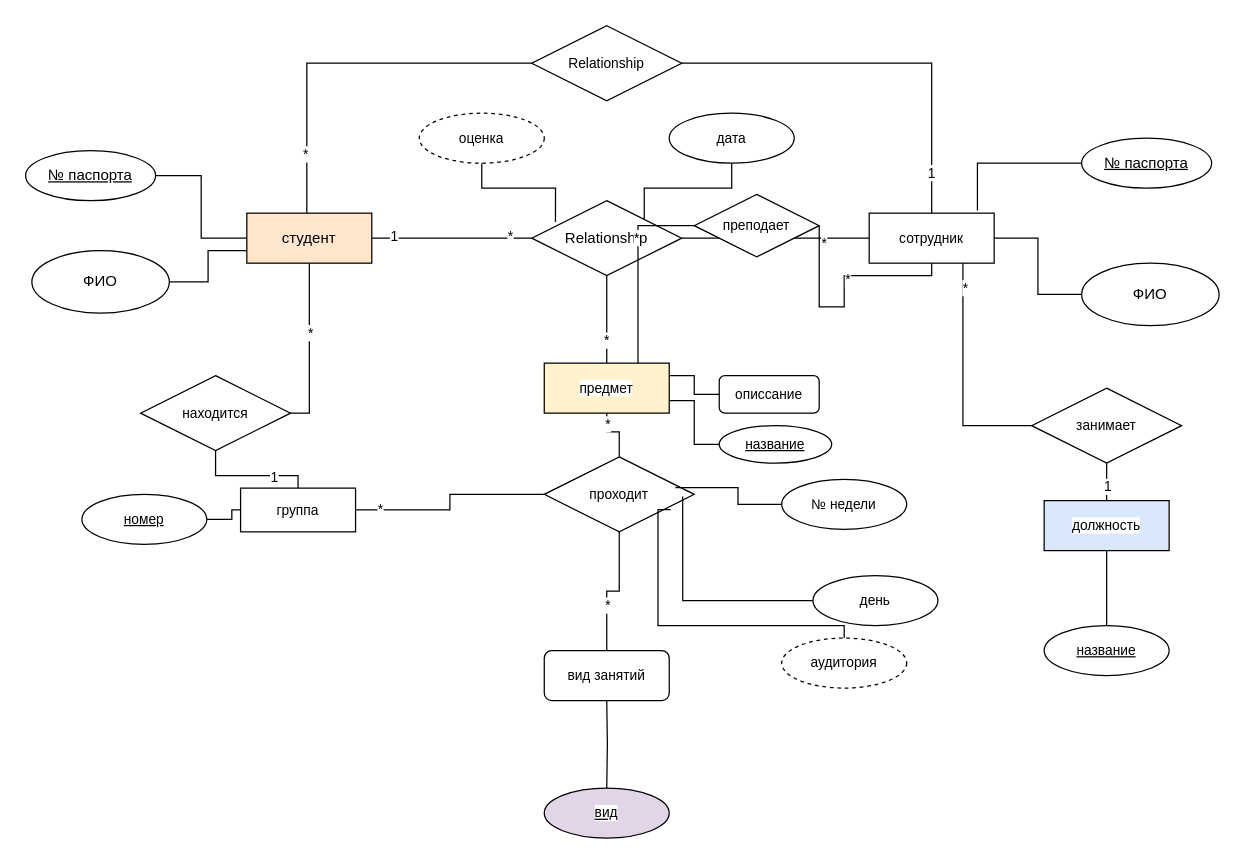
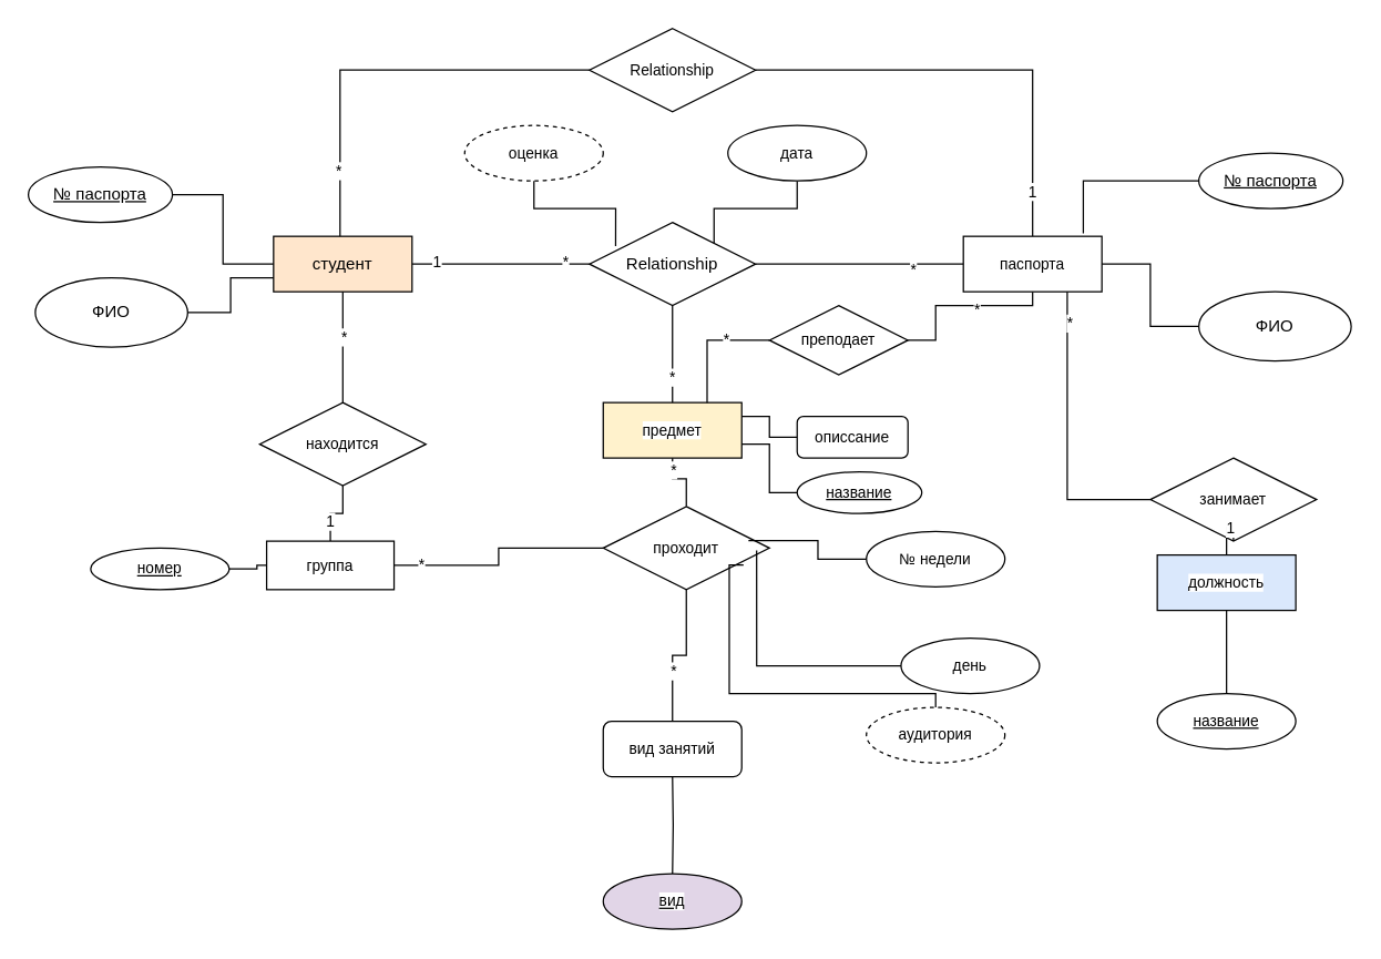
- <mxCell id="15" value="дата" style="ellipse;whiteSpace=wrap;html=1;align=center;fontFamily=Helvetica;fontSize=11;fontColor=default;labelBackgroundColor=default;" vertex="1" parent="1"><mxGeometry x="535" y="90" width="100" height="40" as="geometry" /></mxCell>
+ <mxCell id="15" value="дата" style="ellipse;whiteSpace=wrap;html=1;align=center;fontFamily=Helvetica;fontSize=11;fontColor=default;labelBackgroundColor=default;" vertex="1" parent="1"><mxGeometry x="525" y="90" width="100" height="40" as="geometry" /></mxCell>
- <mxCell id="42" value="преподает" style="shape=rhombus;perimeter=rhombusPerimeter;whiteSpace=wrap;html=1;align=center;fontFamily=Helvetica;fontSize=11;fontColor=default;labelBackgroundColor=default;" vertex="1" parent="1"><mxGeometry x="555" y="155" width="100" height="50" as="geometry" /></mxCell>
+ <mxCell id="42" value="преподает" style="shape=rhombus;perimeter=rhombusPerimeter;whiteSpace=wrap;html=1;align=center;fontFamily=Helvetica;fontSize=11;fontColor=default;labelBackgroundColor=default;" vertex="1" parent="1"><mxGeometry x="555" y="220" width="100" height="50" as="geometry" /></mxCell>
- <mxCell id="24" value="сотрудник" style="whiteSpace=wrap;html=1;align=center;fontFamily=Helvetica;fontSize=11;fontColor=default;labelBackgroundColor=default;" vertex="1" parent="1"><mxGeometry x="695" y="170" width="100" height="40" as="geometry" /></mxCell>
+ <mxCell id="24" value="паспорта" style="whiteSpace=wrap;html=1;align=center;fontFamily=Helvetica;fontSize=11;fontColor=default;labelBackgroundColor=default;" vertex="1" parent="1"><mxGeometry x="695" y="170" width="100" height="40" as="geometry" /></mxCell>
- <mxCell id="32" value="находится" style="shape=rhombus;perimeter=rhombusPerimeter;whiteSpace=wrap;html=1;align=center;fontFamily=Helvetica;fontSize=11;fontColor=default;labelBackgroundColor=default;" vertex="1" parent="1"><mxGeometry x="112" y="300" width="120" height="60" as="geometry" /></mxCell>
+ <mxCell id="32" value="находится" style="shape=rhombus;perimeter=rhombusPerimeter;whiteSpace=wrap;html=1;align=center;fontFamily=Helvetica;fontSize=11;fontColor=default;labelBackgroundColor=default;" vertex="1" parent="1"><mxGeometry x="187" y="290" width="120" height="60" as="geometry" /></mxCell>
- <mxCell id="65" value="занимает" style="shape=rhombus;perimeter=rhombusPerimeter;whiteSpace=wrap;html=1;align=center;fontFamily=Helvetica;fontSize=11;fontColor=default;labelBackgroundColor=default;" vertex="1" parent="1"><mxGeometry x="825" y="310" width="120" height="60" as="geometry" /></mxCell>
+ <mxCell id="65" value="занимает" style="shape=rhombus;perimeter=rhombusPerimeter;whiteSpace=wrap;html=1;align=center;fontFamily=Helvetica;fontSize=11;fontColor=default;labelBackgroundColor=default;" vertex="1" parent="1"><mxGeometry x="830" y="330" width="120" height="60" as="geometry" /></mxCell>
- <mxCell id="35" value="номер" style="ellipse;whiteSpace=wrap;html=1;align=center;fontStyle=4;fontFamily=Helvetica;fontSize=11;fontColor=default;labelBackgroundColor=default;" vertex="1" parent="1"><mxGeometry x="65" y="395" width="100" height="40" as="geometry" /></mxCell>
+ <mxCell id="35" value="номер" style="ellipse;whiteSpace=wrap;html=1;align=center;fontStyle=4;fontFamily=Helvetica;fontSize=11;fontColor=default;labelBackgroundColor=default;" vertex="1" parent="1"><mxGeometry x="65" y="395" width="100" height="30" as="geometry" /></mxCell>
